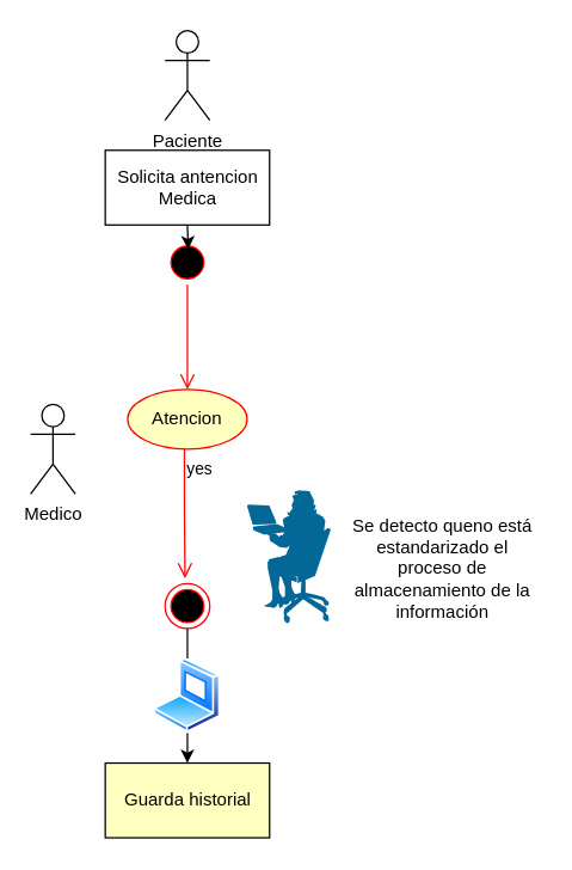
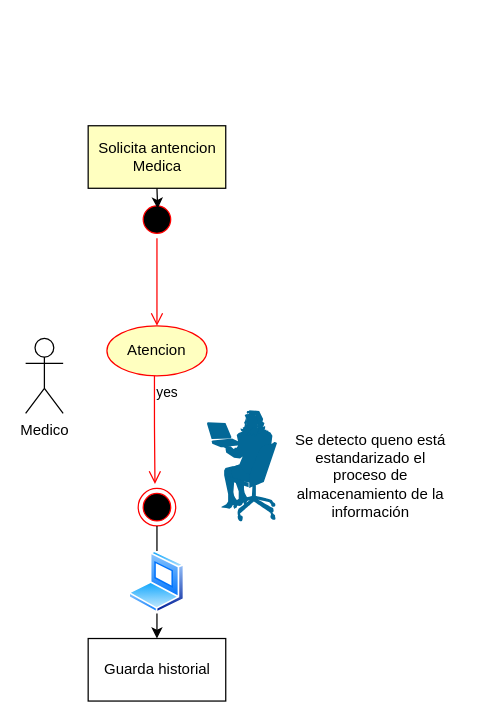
- <mxCell id="2" value="Paciente" style="shape=umlActor;verticalLabelPosition=bottom;verticalAlign=top;html=1;" vertex="1" parent="1"><mxGeometry x="110" y="20" width="30" height="60" as="geometry" /></mxCell>
- <mxCell id="9" value="&lt;div&gt;Solicita antencion&lt;/div&gt;&lt;div&gt;Medica&lt;br&gt;&lt;/div&gt;" style="html=1;" vertex="1" parent="1"><mxGeometry x="70" y="100" width="110" height="50" as="geometry" /></mxCell>
+ <mxCell id="9" value="&lt;div&gt;Solicita antencion&lt;/div&gt;&lt;div&gt;Medica&lt;br&gt;&lt;/div&gt;" style="html=1;fillColor=#ffffc0;" vertex="1" parent="1"><mxGeometry x="70" y="100" width="110" height="50" as="geometry" /></mxCell>
- <mxCell id="12" value="Guarda historial" style="html=1;fillColor=#ffffc0;" vertex="1" parent="1"><mxGeometry x="70" y="510" width="110" height="50" as="geometry" /></mxCell>
+ <mxCell id="12" value="Guarda historial" style="html=1;" vertex="1" parent="1"><mxGeometry x="70" y="510" width="110" height="50" as="geometry" /></mxCell>
